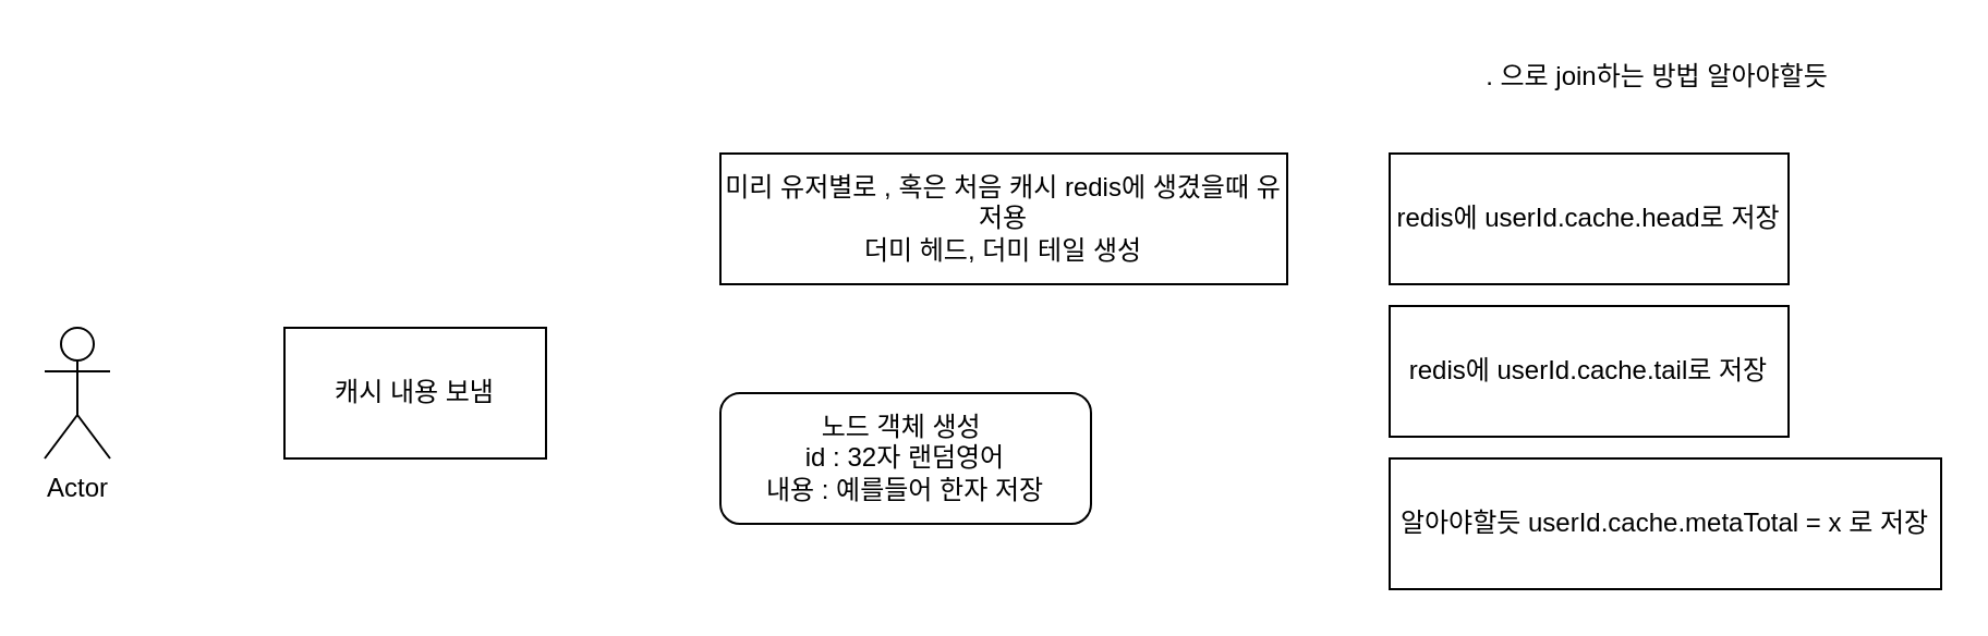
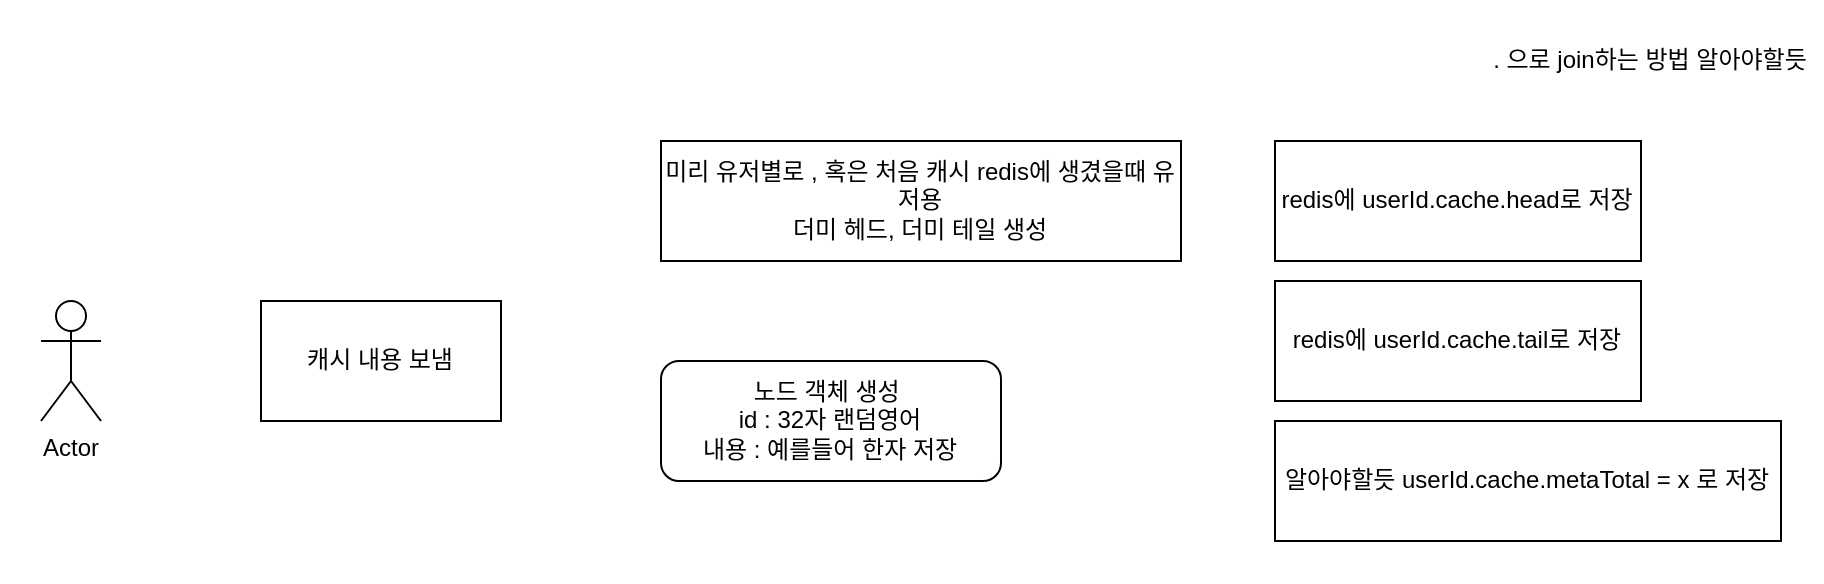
- <mxCell id="7" value=". 으로 join하는 방법 알아야할듯" style="text;html=1;strokeColor=none;fillColor=none;align=center;verticalAlign=middle;whiteSpace=wrap;rounded=0;" vertex="1" parent="1"><mxGeometry x="680" y="20" width="160" height="30" as="geometry" /></mxCell>
+ <mxCell id="7" value=". 으로 join하는 방법 알아야할듯" style="text;html=1;strokeColor=none;fillColor=none;align=center;verticalAlign=middle;whiteSpace=wrap;rounded=0;" vertex="1" parent="1"><mxGeometry x="745" y="15" width="160" height="30" as="geometry" /></mxCell>
